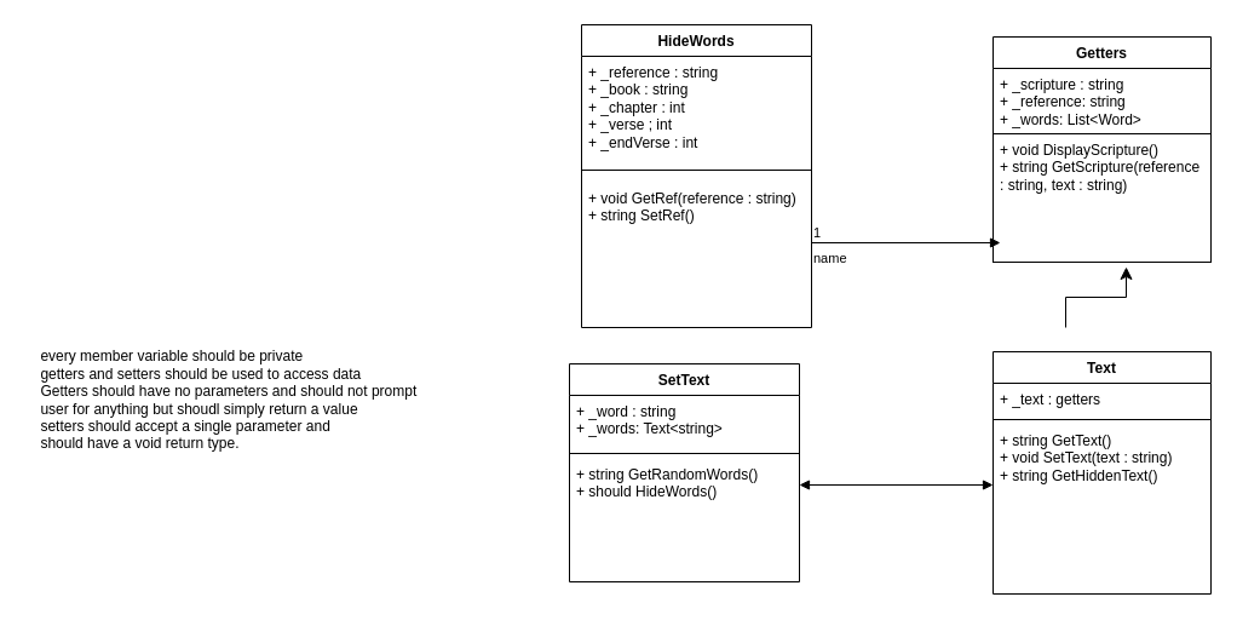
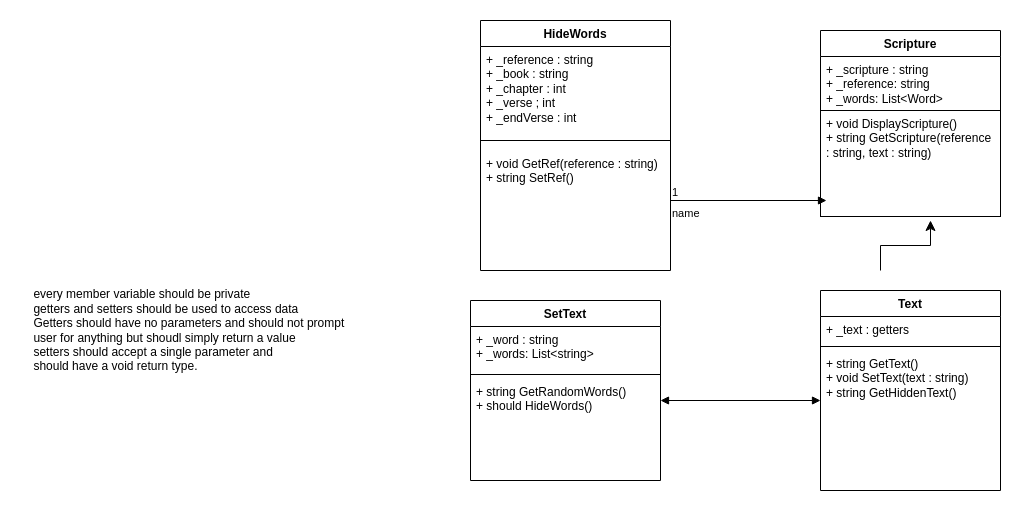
- <mxCell id="2" value="Getters" style="swimlane;fontStyle=1;align=center;verticalAlign=top;childLayout=stackLayout;horizontal=1;startSize=26;horizontalStack=0;resizeParent=1;resizeParentMax=0;resizeLast=0;collapsible=1;marginBottom=0;whiteSpace=wrap;html=1;" vertex="1" parent="1"><mxGeometry x="820" y="30" width="180" height="80" as="geometry" /></mxCell>
+ <mxCell id="2" value="Scripture" style="swimlane;fontStyle=1;align=center;verticalAlign=top;childLayout=stackLayout;horizontal=1;startSize=26;horizontalStack=0;resizeParent=1;resizeParentMax=0;resizeLast=0;collapsible=1;marginBottom=0;whiteSpace=wrap;html=1;" vertex="1" parent="1"><mxGeometry x="820" y="30" width="180" height="80" as="geometry" /></mxCell>
- <mxCell id="9" value="+ _word : string&lt;br&gt;+ _words: Text&amp;lt;string&amp;gt;" style="text;strokeColor=none;fillColor=none;align=left;verticalAlign=top;spacingLeft=4;spacingRight=4;overflow=hidden;rotatable=0;points=[[0,0.5],[1,0.5]];portConstraint=eastwest;whiteSpace=wrap;html=1;" vertex="1" parent="8"><mxGeometry y="26" width="190" height="44" as="geometry" /></mxCell>
+ <mxCell id="9" value="+ _word : string&lt;br&gt;+ _words: List&amp;lt;string&amp;gt;" style="text;strokeColor=none;fillColor=none;align=left;verticalAlign=top;spacingLeft=4;spacingRight=4;overflow=hidden;rotatable=0;points=[[0,0.5],[1,0.5]];portConstraint=eastwest;whiteSpace=wrap;html=1;" vertex="1" parent="8"><mxGeometry y="26" width="190" height="44" as="geometry" /></mxCell>
